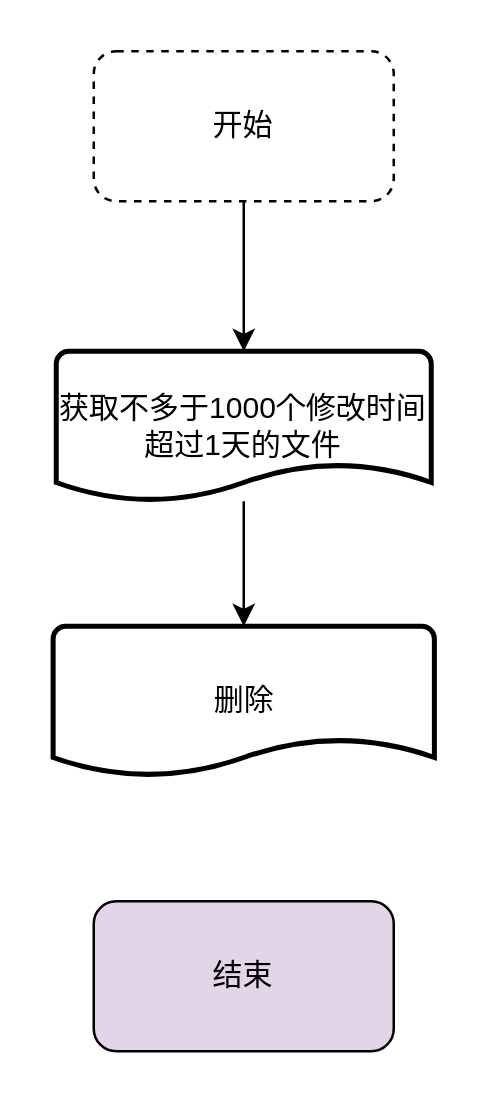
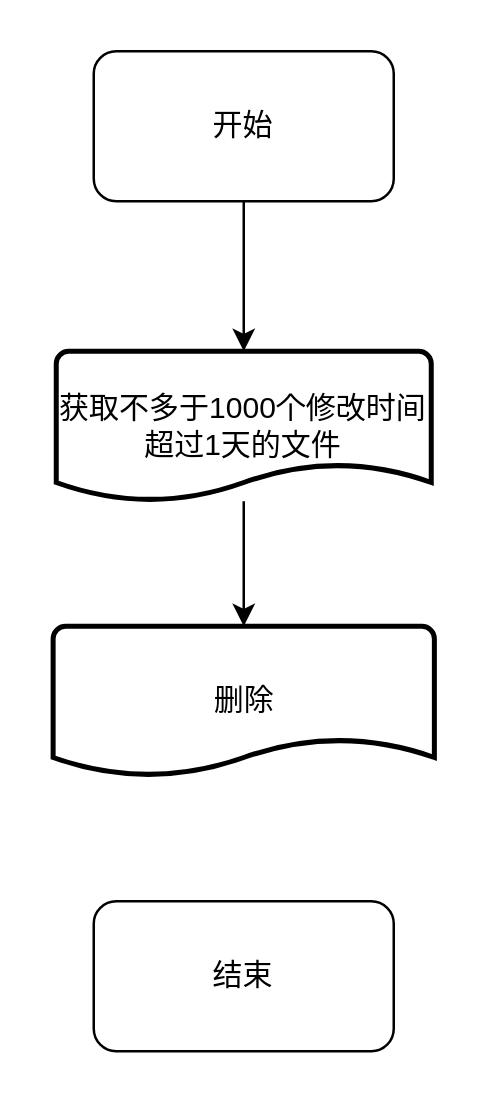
- <mxCell id="3" value="开始" style="rounded=1;whiteSpace=wrap;html=1;dashed=1;" vertex="1" parent="1"><mxGeometry x="37" y="20" width="120" height="60" as="geometry" /></mxCell>
+ <mxCell id="3" value="开始" style="rounded=1;whiteSpace=wrap;html=1;" vertex="1" parent="1"><mxGeometry x="37" y="20" width="120" height="60" as="geometry" /></mxCell>
- <mxCell id="7" value="结束" style="rounded=1;whiteSpace=wrap;html=1;fillColor=#e1d5e7;" vertex="1" parent="1"><mxGeometry x="37" y="360" width="120" height="60" as="geometry" /></mxCell>
+ <mxCell id="7" value="结束" style="rounded=1;whiteSpace=wrap;html=1;" vertex="1" parent="1"><mxGeometry x="37" y="360" width="120" height="60" as="geometry" /></mxCell>
